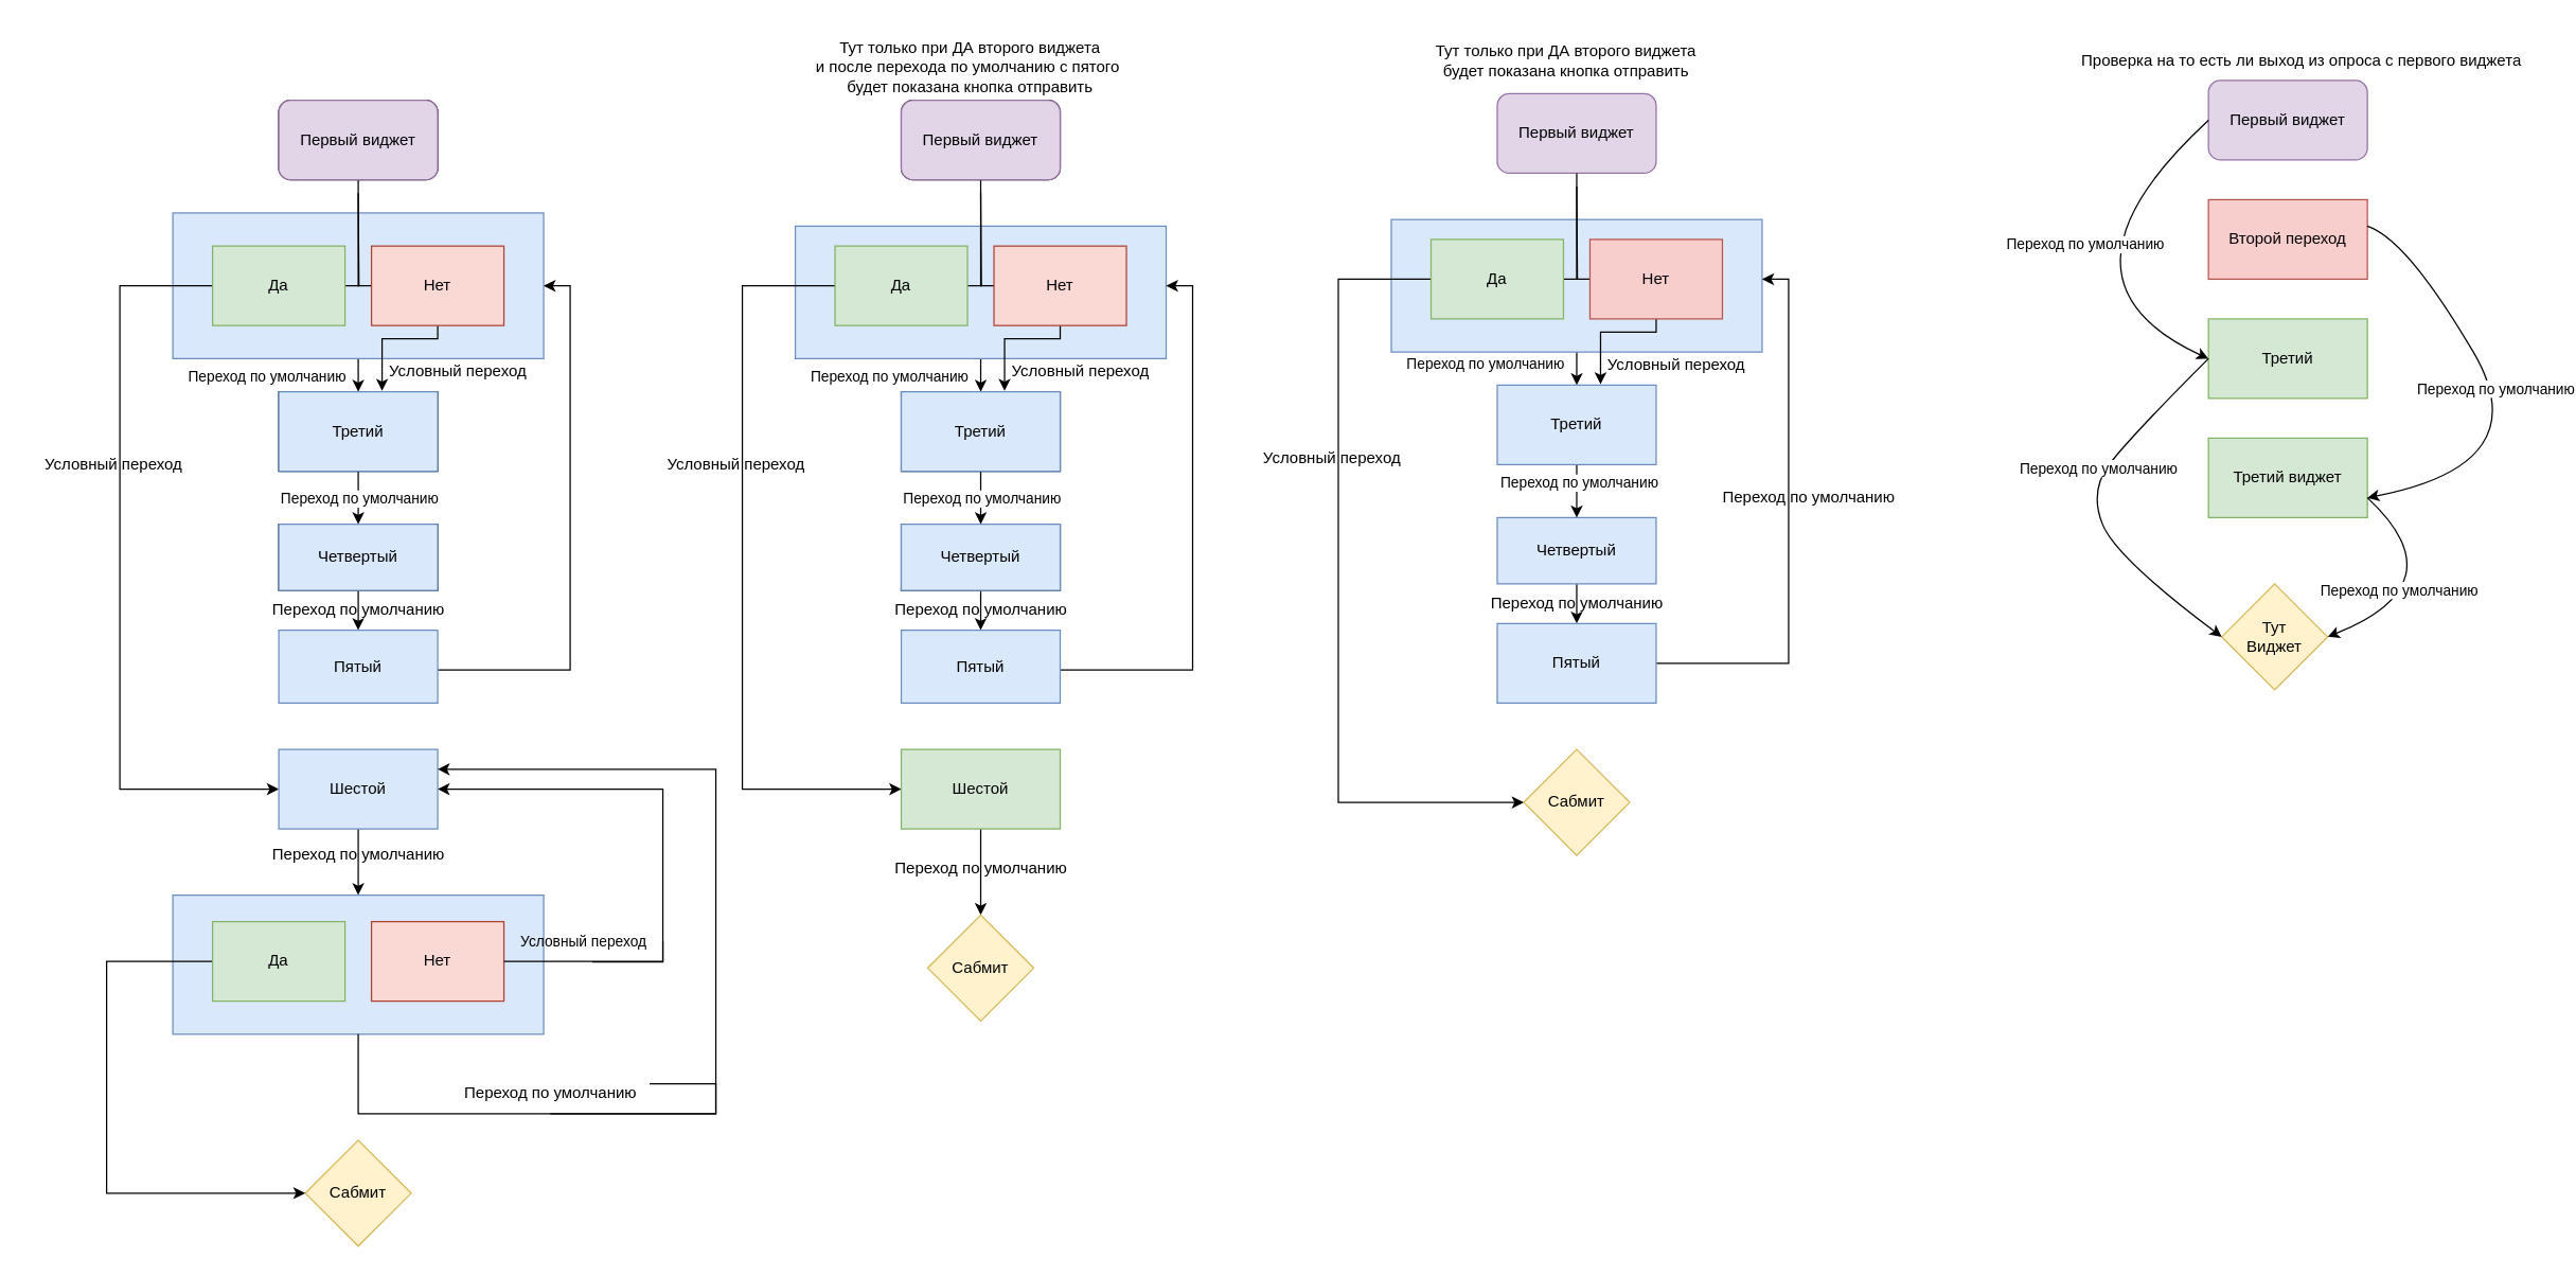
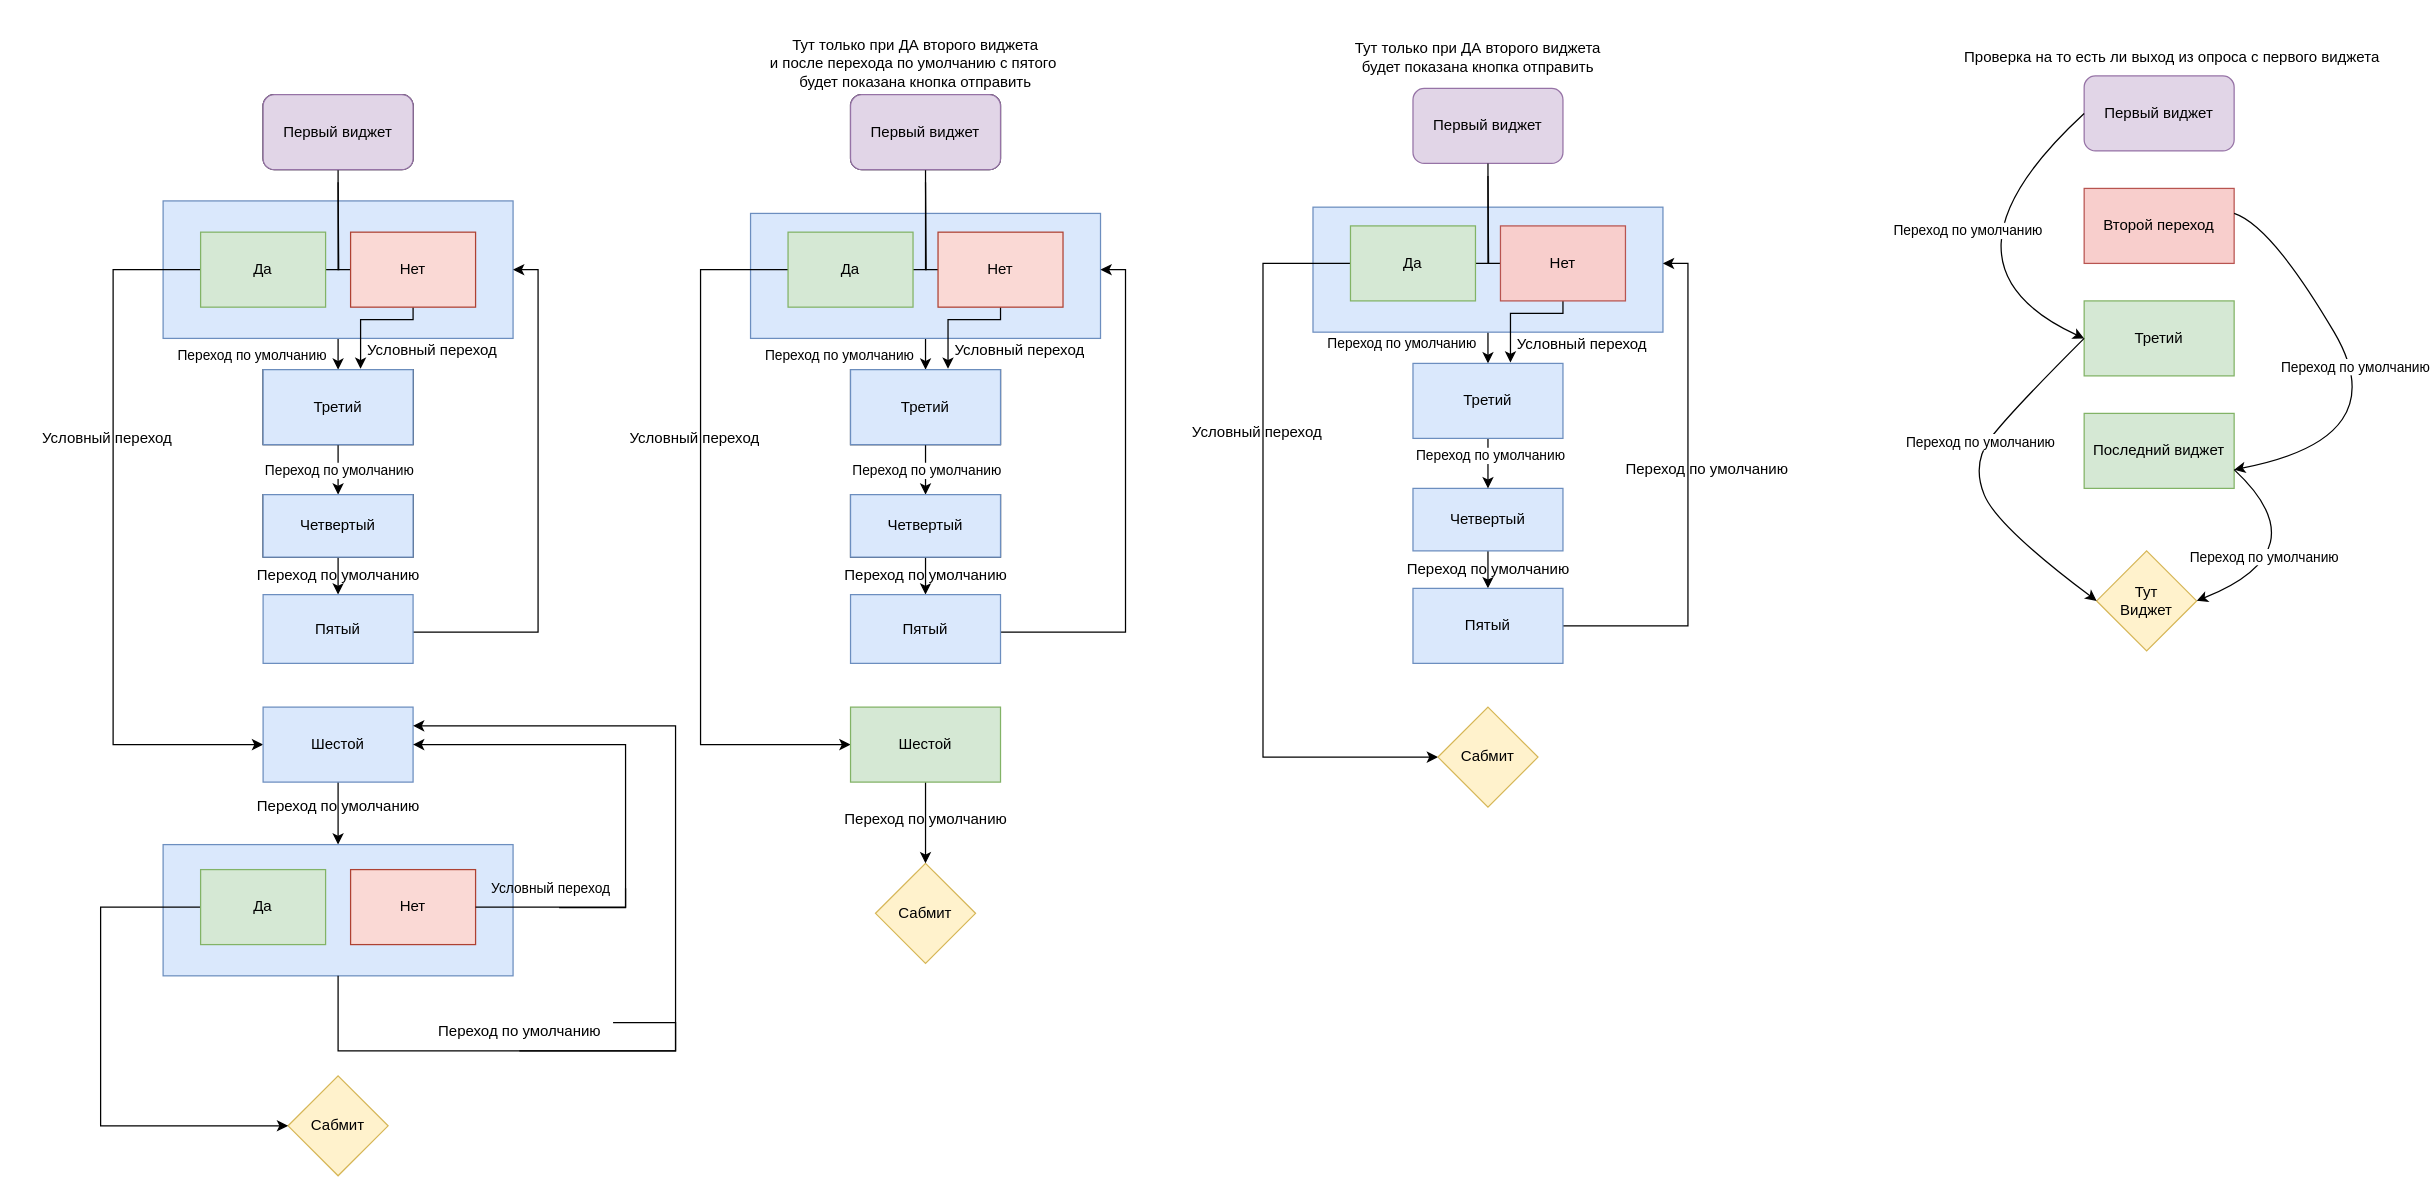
- <mxCell id="7" value="Третий виджет" style="rounded=0;whiteSpace=wrap;html=1;fillColor=#d5e8d4;strokeColor=#82b366;" parent="1" vertex="1"><mxGeometry x="1667" y="330" width="120" height="60" as="geometry" /></mxCell>
+ <mxCell id="7" value="Последний виджет" style="rounded=0;whiteSpace=wrap;html=1;fillColor=#d5e8d4;strokeColor=#82b366;" parent="1" vertex="1"><mxGeometry x="1667" y="330" width="120" height="60" as="geometry" /></mxCell>
